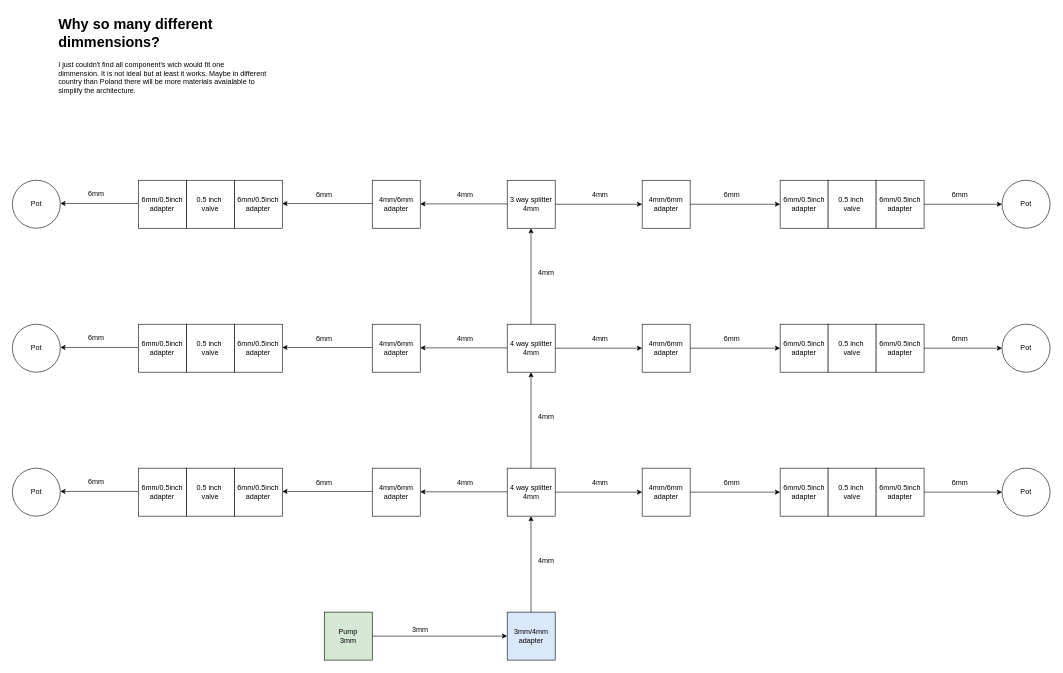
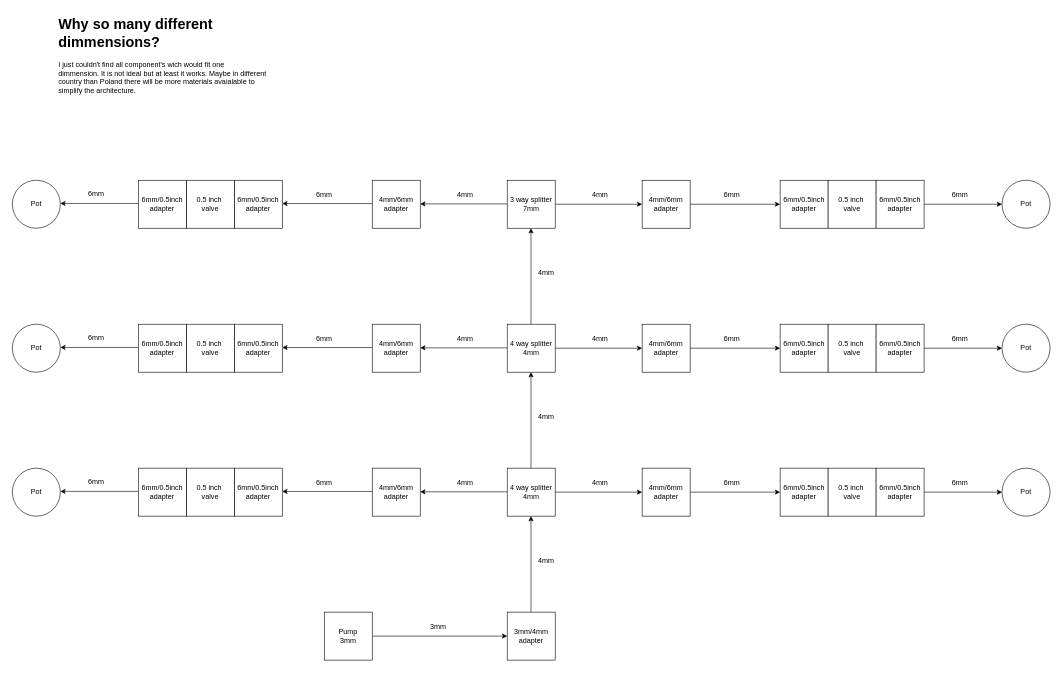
- <mxCell id="56" value="3 way splitter&lt;br&gt;4mm" style="whiteSpace=wrap;html=1;aspect=fixed;" vertex="1" parent="1"><mxGeometry x="845" y="300" width="80" height="80" as="geometry" /></mxCell>
+ <mxCell id="56" value="3 way splitter&lt;br&gt;7mm" style="whiteSpace=wrap;html=1;aspect=fixed;" vertex="1" parent="1"><mxGeometry x="845" y="300" width="80" height="80" as="geometry" /></mxCell>
- <mxCell id="5" value="3mm" style="text;html=1;align=center;verticalAlign=middle;whiteSpace=wrap;rounded=0;" vertex="1" parent="1"><mxGeometry x="670" y="1035" width="60" height="30" as="geometry" /></mxCell>
+ <mxCell id="5" value="3mm" style="text;html=1;align=center;verticalAlign=middle;whiteSpace=wrap;rounded=0;" vertex="1" parent="1"><mxGeometry x="700" y="1030" width="60" height="30" as="geometry" /></mxCell>
- <mxCell id="2" value="Pump&lt;br&gt;3mm" style="whiteSpace=wrap;html=1;aspect=fixed;fillColor=#d5e8d4;" vertex="1" parent="1"><mxGeometry x="540" y="1020" width="80" height="80" as="geometry" /></mxCell>
+ <mxCell id="2" value="Pump&lt;br&gt;3mm" style="whiteSpace=wrap;html=1;aspect=fixed;" vertex="1" parent="1"><mxGeometry x="540" y="1020" width="80" height="80" as="geometry" /></mxCell>
- <mxCell id="4" value="3mm/4mm&lt;div&gt;adapter&lt;/div&gt;" style="whiteSpace=wrap;html=1;aspect=fixed;fillColor=#dae8fc;" vertex="1" parent="1"><mxGeometry x="845" y="1020" width="80" height="80" as="geometry" /></mxCell>
+ <mxCell id="4" value="3mm/4mm&lt;div&gt;adapter&lt;/div&gt;" style="whiteSpace=wrap;html=1;aspect=fixed;" vertex="1" parent="1"><mxGeometry x="845" y="1020" width="80" height="80" as="geometry" /></mxCell>
